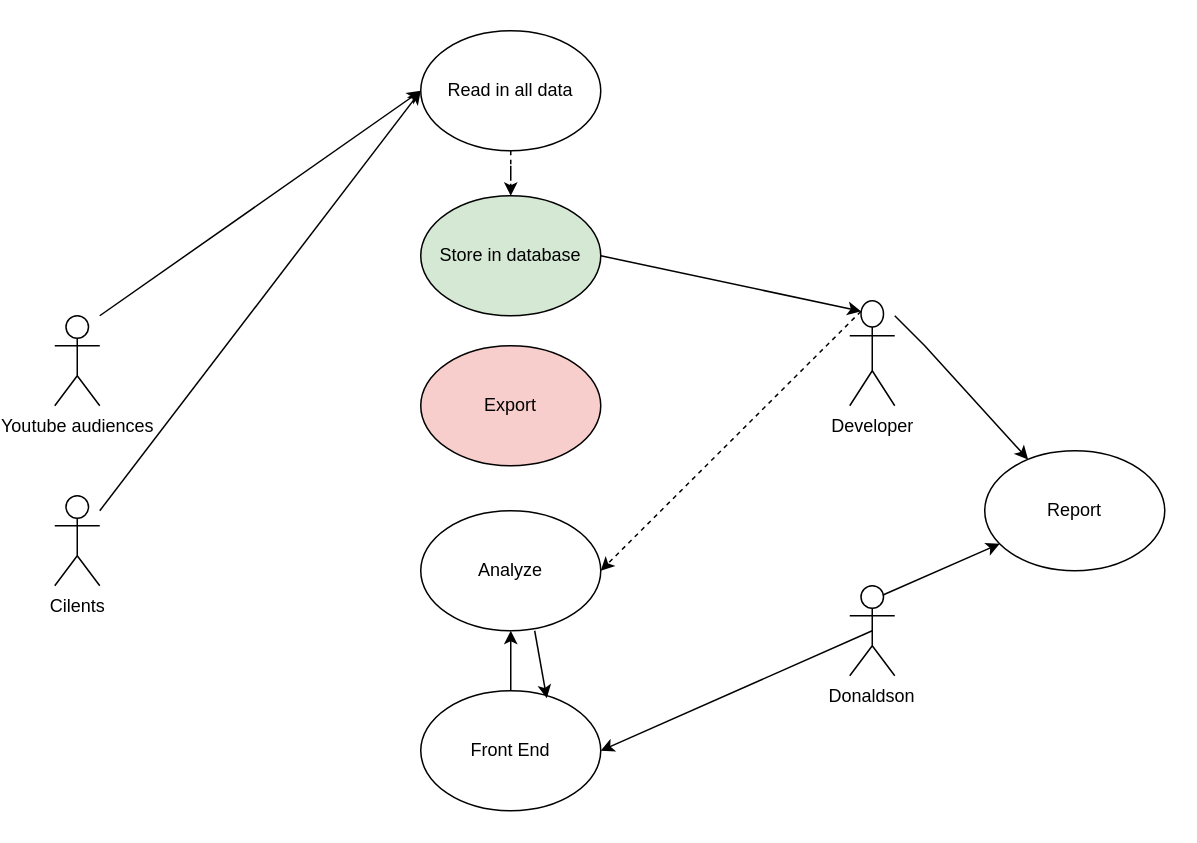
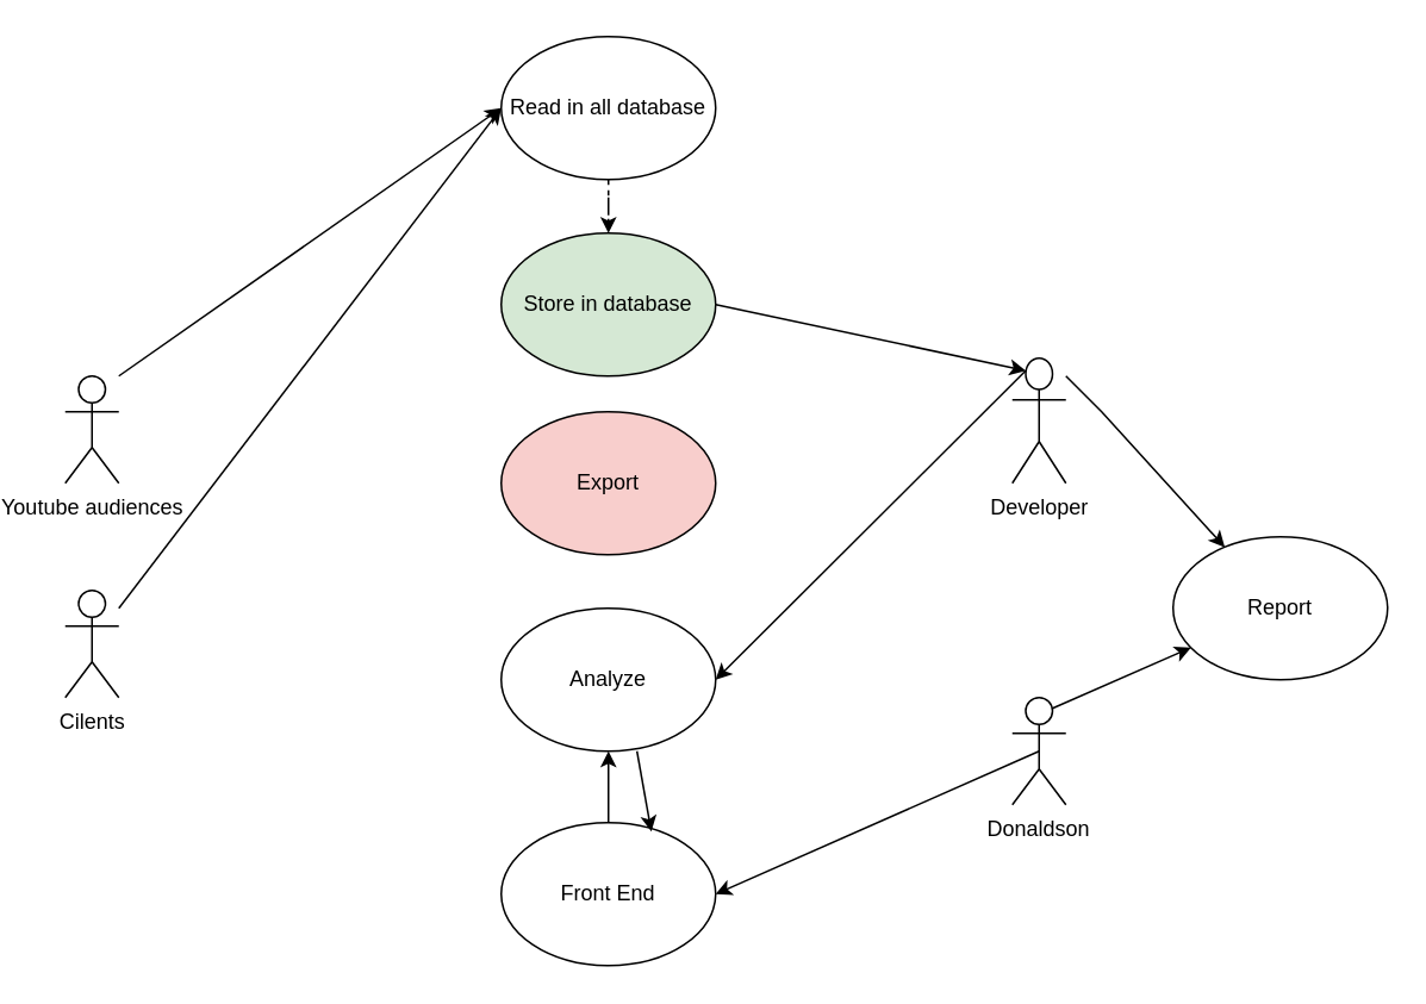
- <mxCell id="11" value="Read in all data" style="ellipse;whiteSpace=wrap;html=1;" vertex="1" parent="1"><mxGeometry x="264" y="20" width="120" height="80" as="geometry" /></mxCell>
+ <mxCell id="11" value="Read in all database" style="ellipse;whiteSpace=wrap;html=1;" vertex="1" parent="1"><mxGeometry x="264" y="20" width="120" height="80" as="geometry" /></mxCell>
- <mxCell id="16" value="" style="endArrow=classic;html=1;rounded=0;entryX=1;entryY=0.5;entryDx=0;entryDy=0;exitX=0.25;exitY=0.1;exitDx=0;exitDy=0;exitPerimeter=0;dashed=1;" edge="1" parent="1" source="4" target="3"><mxGeometry width="50" height="50" relative="1" as="geometry"><mxPoint x="500" y="280" as="sourcePoint" /><mxPoint x="550" y="230" as="targetPoint" /></mxGeometry></mxCell>
+ <mxCell id="16" value="" style="endArrow=classic;html=1;rounded=0;entryX=1;entryY=0.5;entryDx=0;entryDy=0;exitX=0.25;exitY=0.1;exitDx=0;exitDy=0;exitPerimeter=0;" edge="1" parent="1" source="4" target="3"><mxGeometry width="50" height="50" relative="1" as="geometry"><mxPoint x="500" y="280" as="sourcePoint" /><mxPoint x="550" y="230" as="targetPoint" /></mxGeometry></mxCell>
